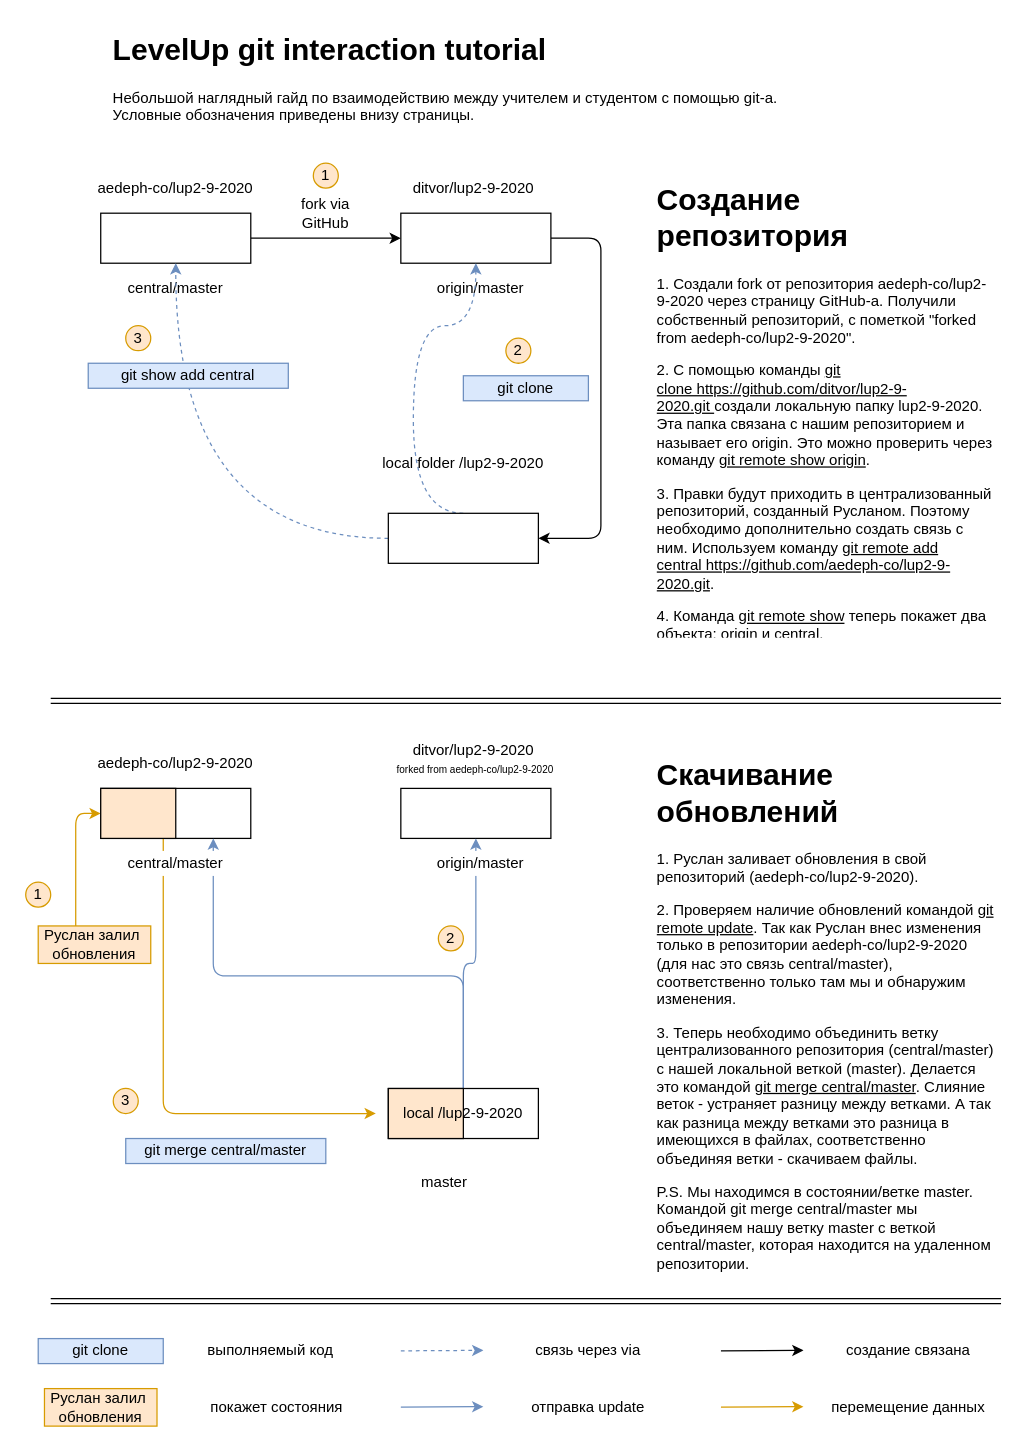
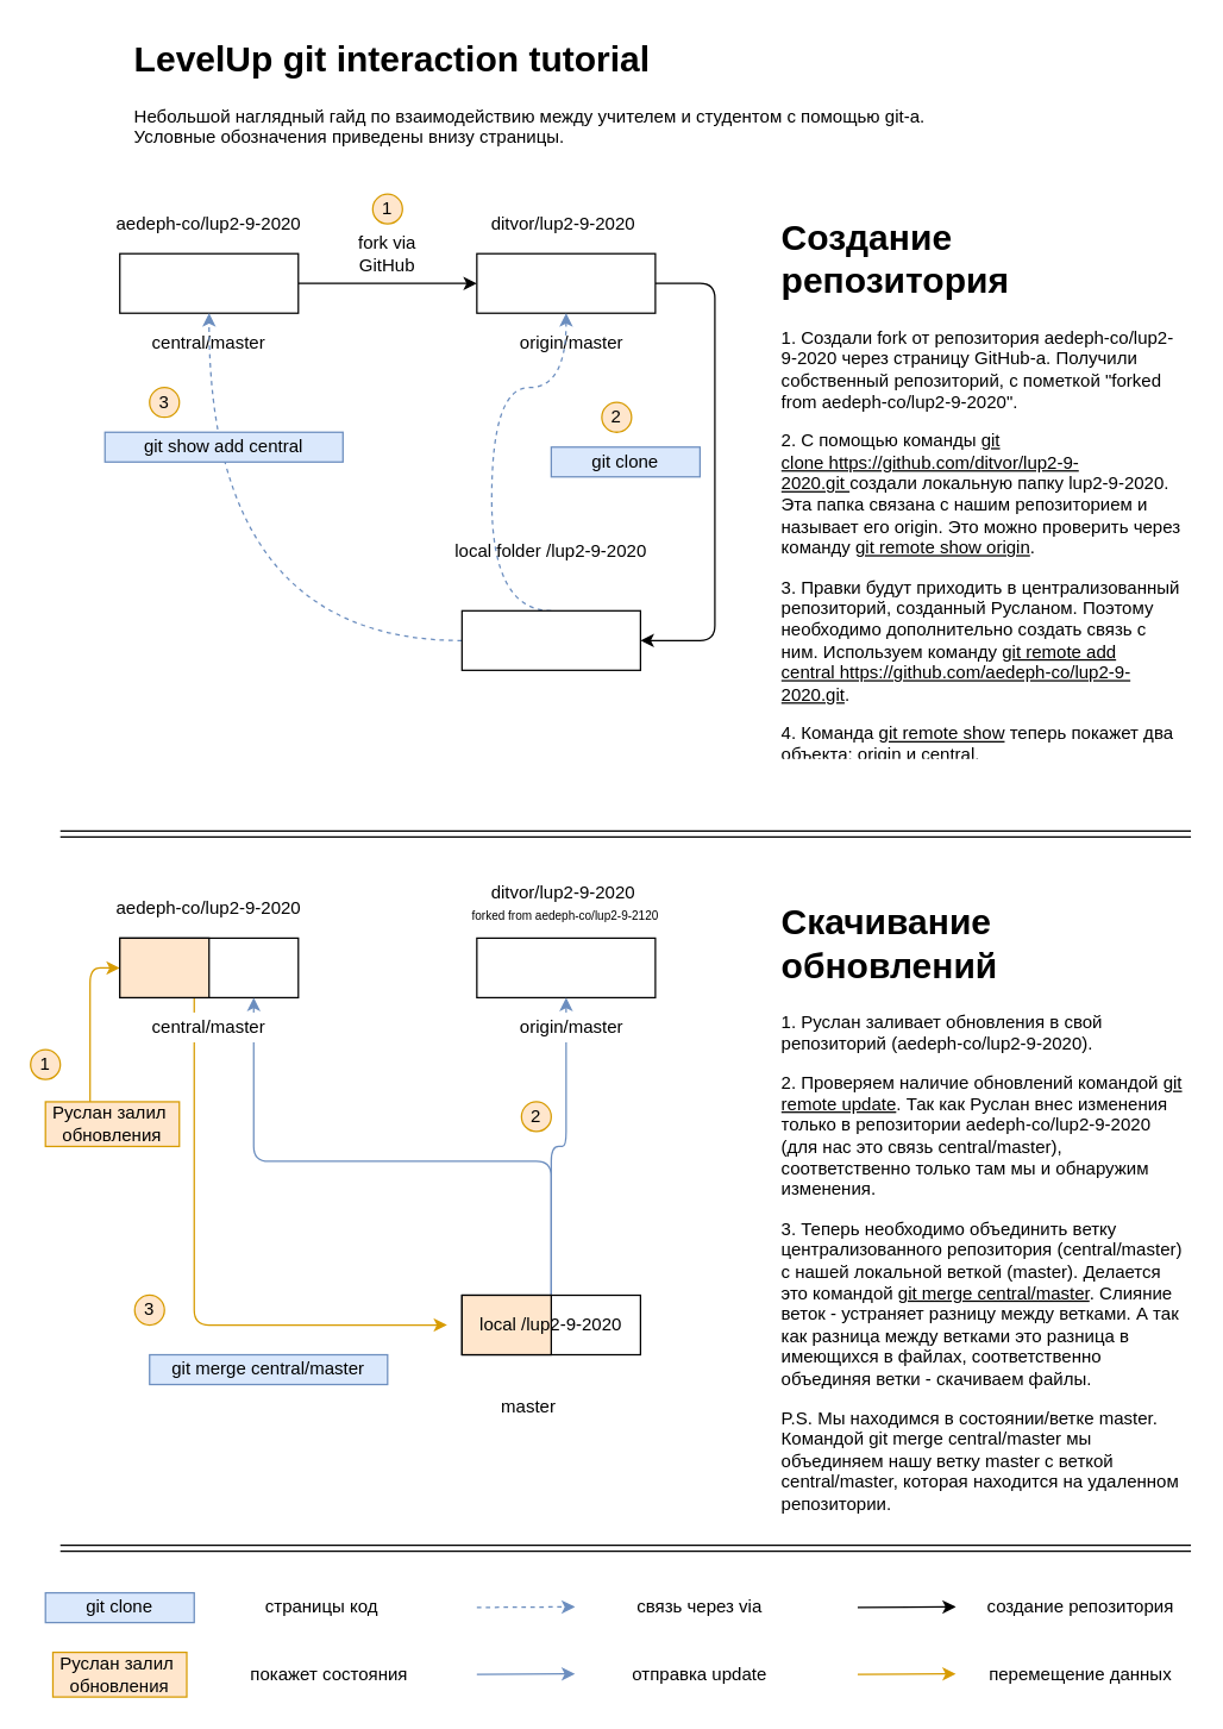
- <mxCell id="33" value="&lt;font style=&quot;font-size: 8px&quot;&gt;forked from aedeph-co/lup2-9-2020&lt;/font&gt;" style="text;whiteSpace=wrap;html=1;" parent="1" vertex="1"><mxGeometry x="315" y="600" width="135" height="20" as="geometry" /></mxCell>
+ <mxCell id="33" value="&lt;font style=&quot;font-size: 8px&quot;&gt;forked from aedeph-co/lup2-9-2120&lt;/font&gt;" style="text;whiteSpace=wrap;html=1;" parent="1" vertex="1"><mxGeometry x="315" y="600" width="135" height="20" as="geometry" /></mxCell>
- <mxCell id="46" value="выполняемый код" style="text;html=1;align=center;verticalAlign=middle;whiteSpace=wrap;rounded=0;fillColor=#ffffff;" vertex="1" parent="1"><mxGeometry x="156" y="1070" width="120" height="20" as="geometry" /></mxCell>
+ <mxCell id="46" value="страницы код" style="text;html=1;align=center;verticalAlign=middle;whiteSpace=wrap;rounded=0;fillColor=#ffffff;" vertex="1" parent="1"><mxGeometry x="156" y="1070" width="120" height="20" as="geometry" /></mxCell>
- <mxCell id="55" value="создание связана" style="text;html=1;align=center;verticalAlign=middle;whiteSpace=wrap;rounded=0;fillColor=#ffffff;" vertex="1" parent="1"><mxGeometry x="656" y="1070" width="140" height="20" as="geometry" /></mxCell>
+ <mxCell id="55" value="создание репозитория" style="text;html=1;align=center;verticalAlign=middle;whiteSpace=wrap;rounded=0;fillColor=#ffffff;" vertex="1" parent="1"><mxGeometry x="656" y="1070" width="140" height="20" as="geometry" /></mxCell>
